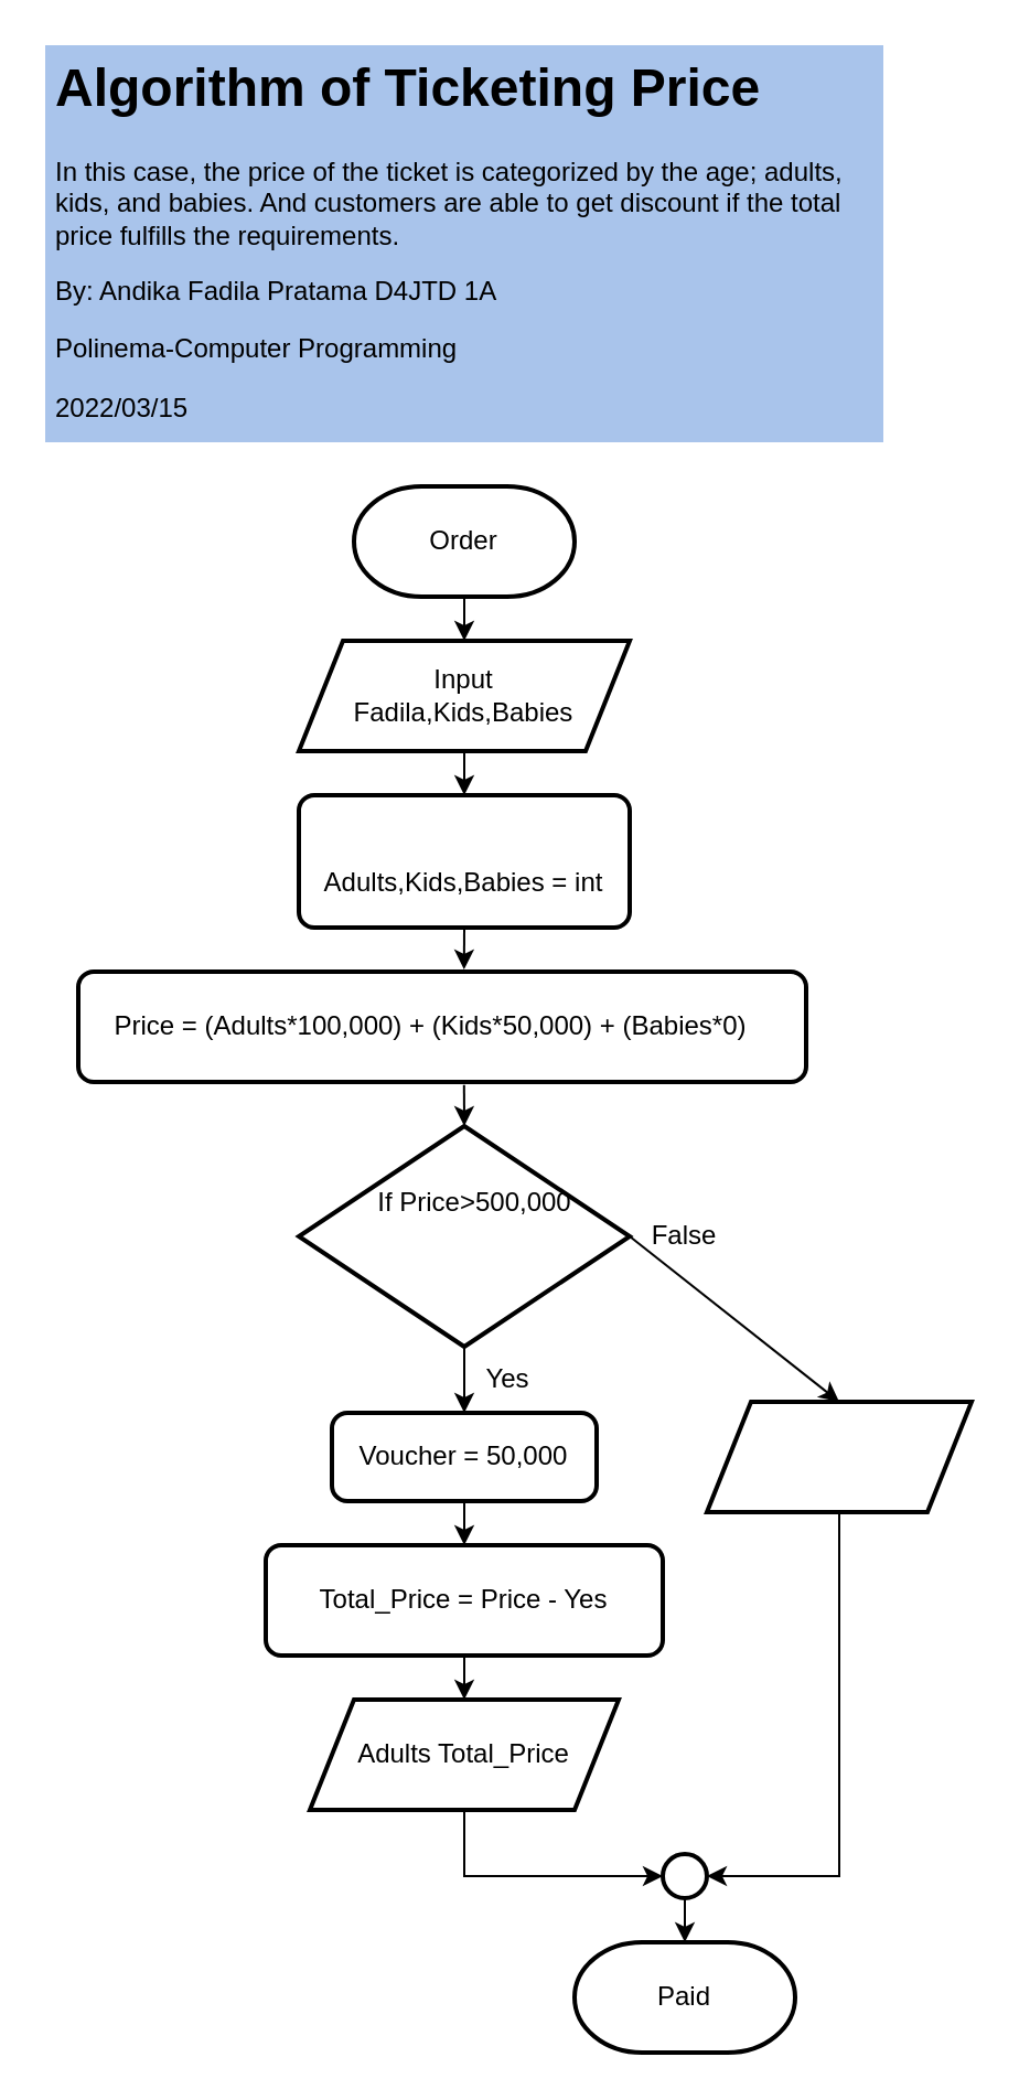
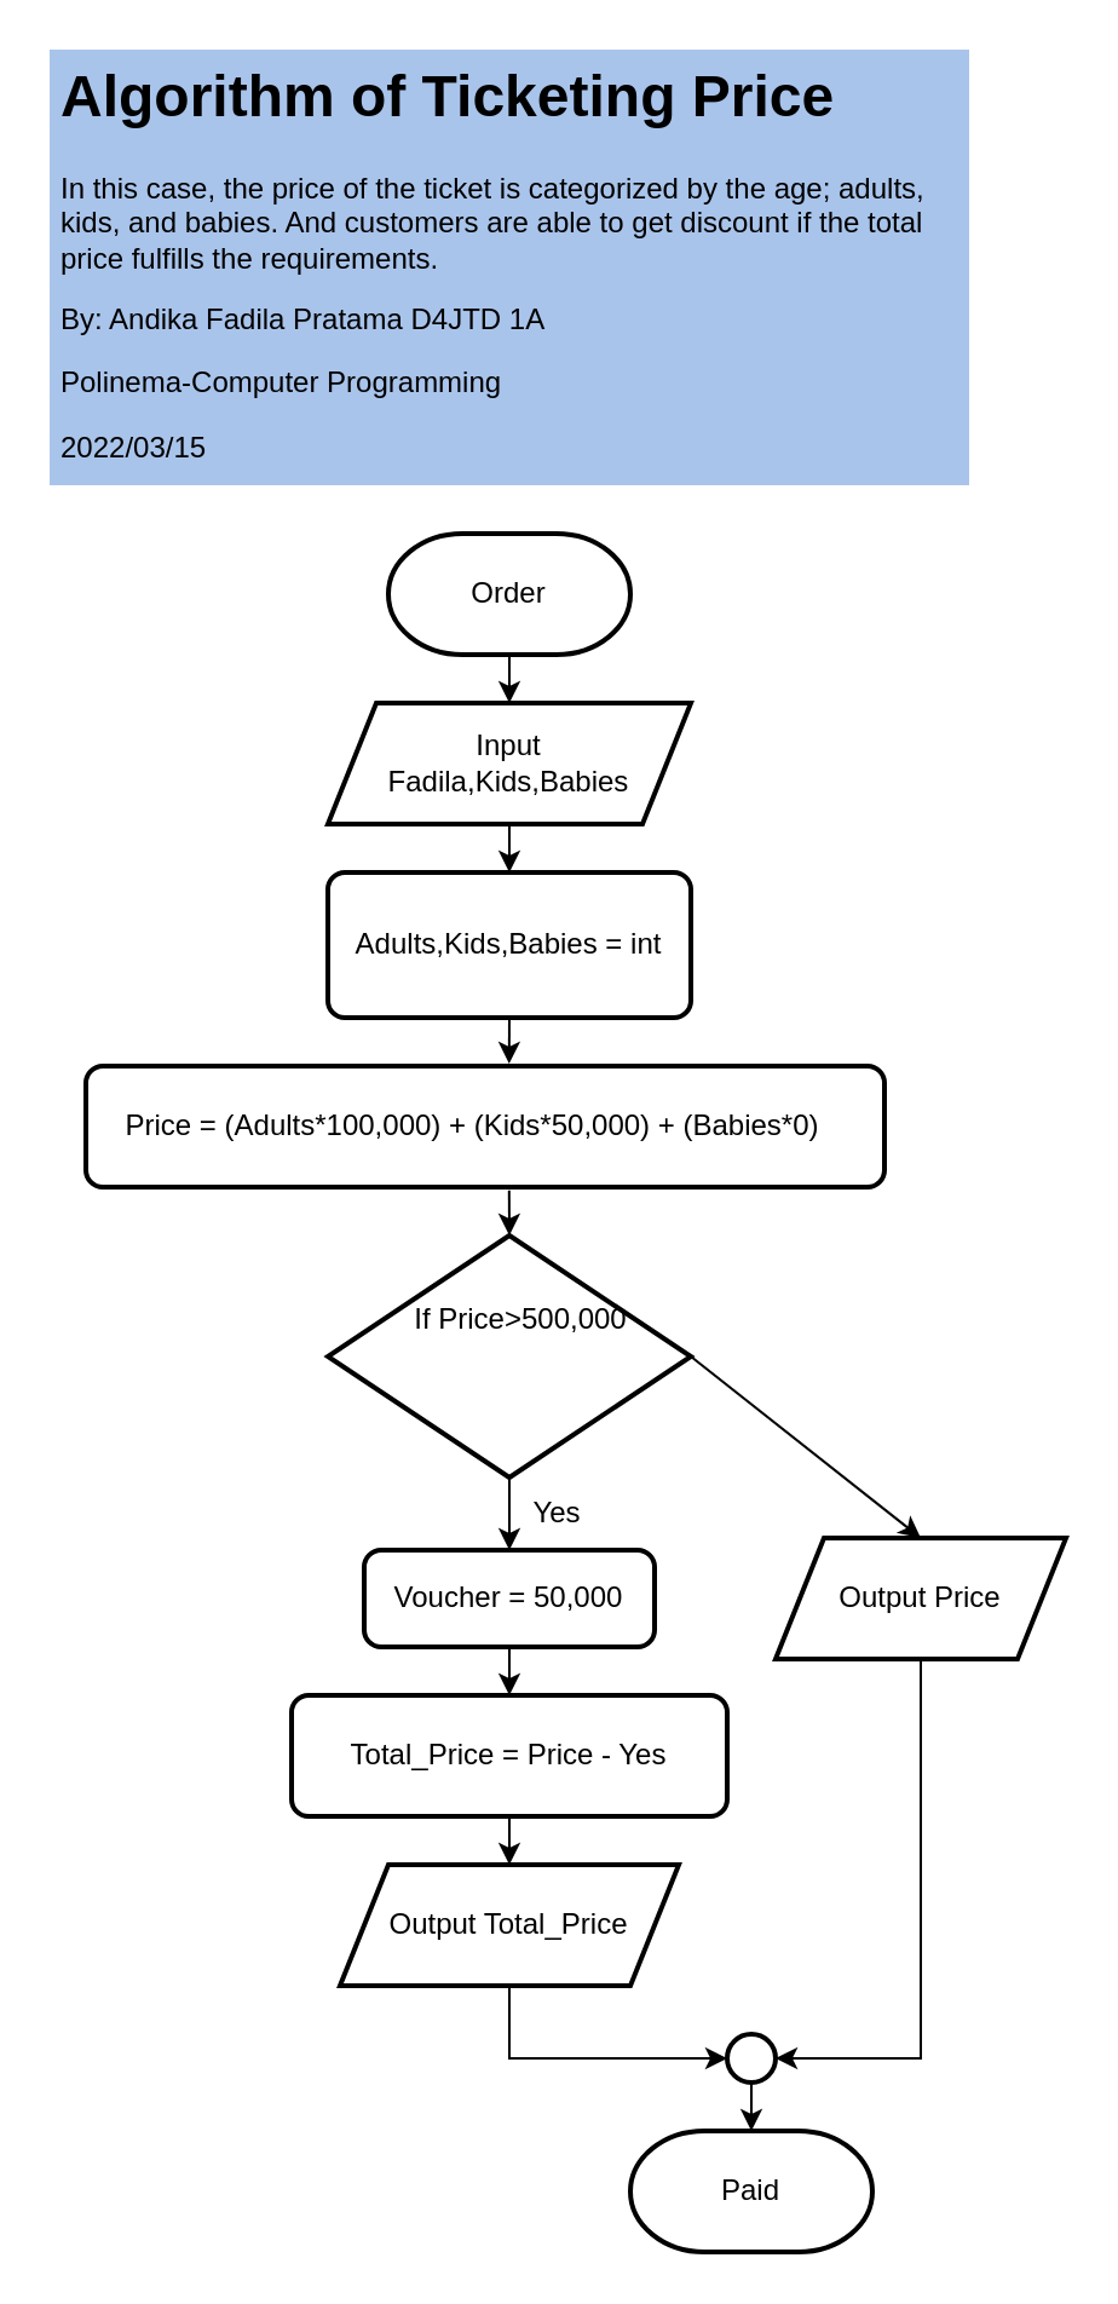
- <mxCell id="9" value="Adults,Kids,Babies = int" style="text;html=1;strokeColor=none;fillColor=none;align=center;verticalAlign=middle;whiteSpace=wrap;rounded=0;" vertex="1" parent="1"><mxGeometry x="140" y="385" width="140" height="30" as="geometry" /></mxCell>
+ <mxCell id="9" value="Adults,Kids,Babies = int" style="text;html=1;strokeColor=none;fillColor=none;align=center;verticalAlign=middle;whiteSpace=wrap;rounded=0;" vertex="1" parent="1"><mxGeometry x="140" y="375" width="140" height="30" as="geometry" /></mxCell>
- <mxCell id="28" value="False" style="text;html=1;strokeColor=none;fillColor=none;align=center;verticalAlign=middle;whiteSpace=wrap;rounded=0;" vertex="1" parent="1"><mxGeometry x="290" y="545" width="40" height="30" as="geometry" /></mxCell>
+ <mxCell id="30" value="Output Price" style="text;html=1;strokeColor=none;fillColor=none;align=center;verticalAlign=middle;whiteSpace=wrap;rounded=0;" vertex="1" parent="1"><mxGeometry x="345" y="645" width="70" height="30" as="geometry" /></mxCell>
- <mxCell id="25" value="Adults Total_Price" style="text;html=1;strokeColor=none;fillColor=none;align=center;verticalAlign=middle;whiteSpace=wrap;rounded=0;" vertex="1" parent="1"><mxGeometry x="155" y="780" width="110" height="30" as="geometry" /></mxCell>
+ <mxCell id="25" value="Output Total_Price" style="text;html=1;strokeColor=none;fillColor=none;align=center;verticalAlign=middle;whiteSpace=wrap;rounded=0;" vertex="1" parent="1"><mxGeometry x="155" y="780" width="110" height="30" as="geometry" /></mxCell>
